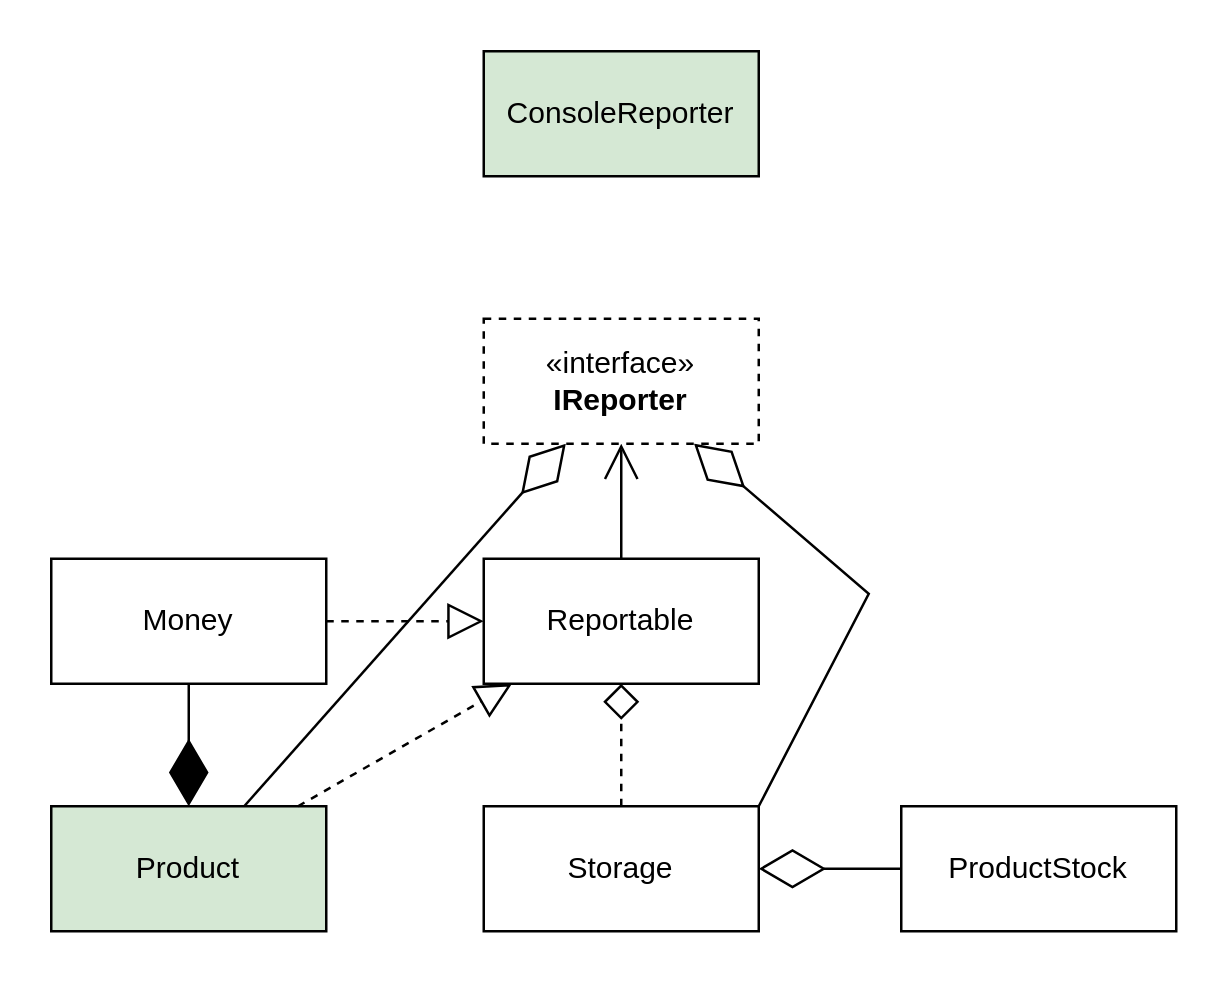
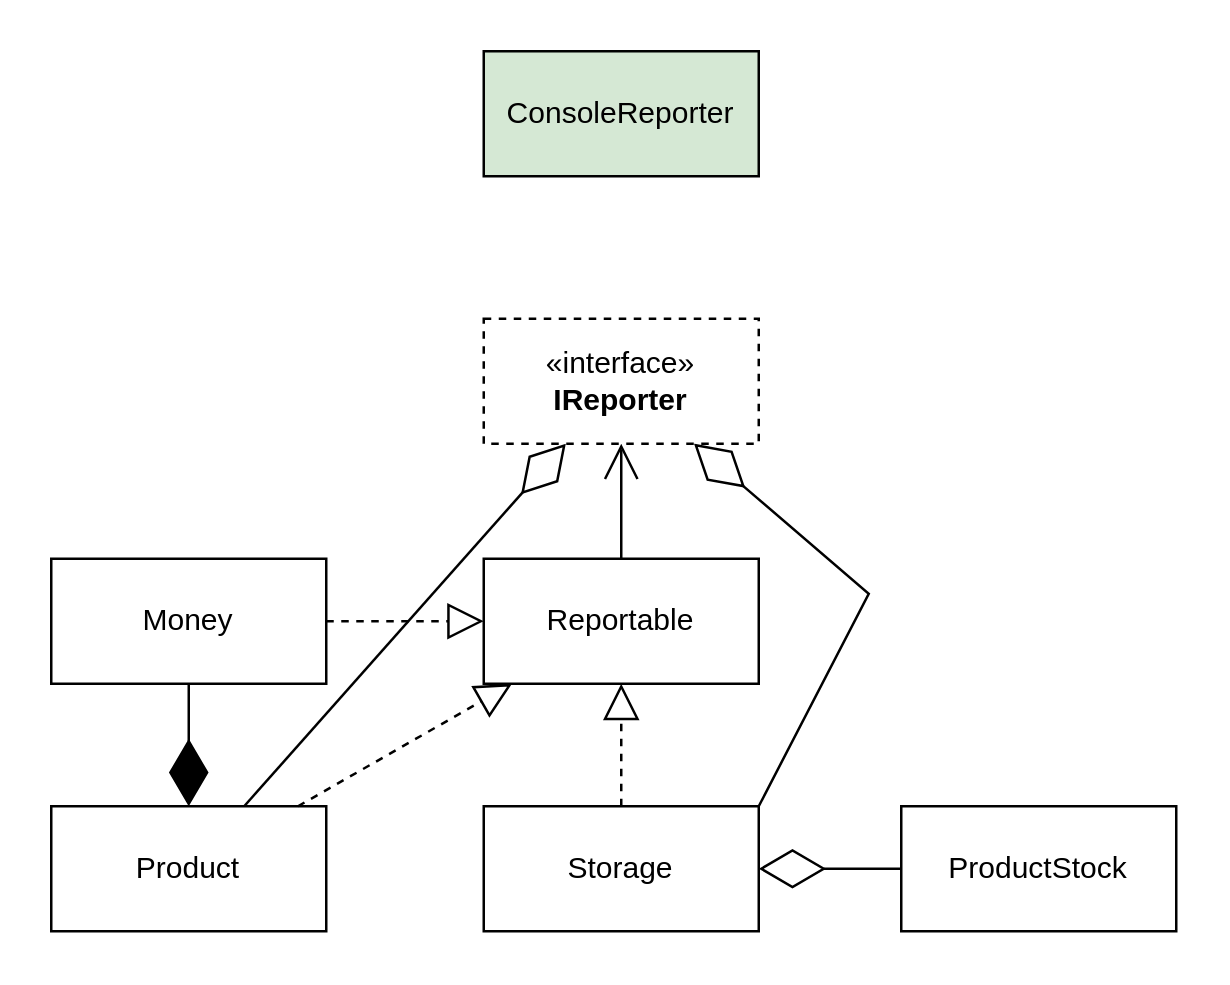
- <mxCell id="14" value="" style="endArrow=diamond;dashed=1;endFill=0;endSize=12;html=1;rounded=0;" edge="1" parent="1" source="4" target="11"><mxGeometry width="160" relative="1" as="geometry"><mxPoint x="360" y="272.5" as="sourcePoint" /><mxPoint x="445" y="223.5" as="targetPoint" /></mxGeometry></mxCell>
+ <mxCell id="14" value="" style="endArrow=block;dashed=1;endFill=0;endSize=12;html=1;rounded=0;" edge="1" parent="1" source="4" target="11"><mxGeometry width="160" relative="1" as="geometry"><mxPoint x="360" y="272.5" as="sourcePoint" /><mxPoint x="445" y="223.5" as="targetPoint" /></mxGeometry></mxCell>
- <mxCell id="2" value="Product" style="html=1;whiteSpace=wrap;fillColor=#d5e8d4;" vertex="1" parent="1"><mxGeometry x="20" y="322" width="110" height="50" as="geometry" /></mxCell>
+ <mxCell id="2" value="Product" style="html=1;whiteSpace=wrap;" vertex="1" parent="1"><mxGeometry x="20" y="322" width="110" height="50" as="geometry" /></mxCell>
